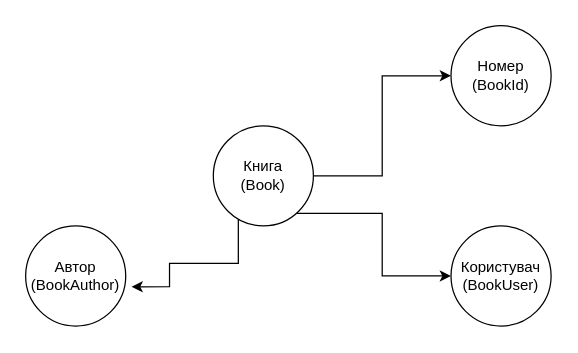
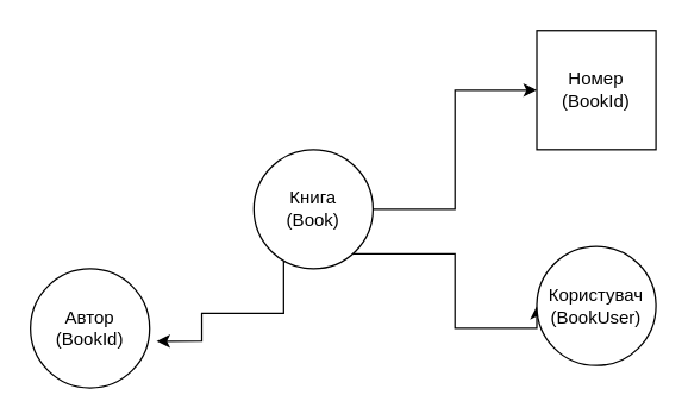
- <mxCell id="8" value="Номер&lt;br&gt;(BookId)" style="ellipse;whiteSpace=wrap;html=1;aspect=fixed;" vertex="1" parent="1"><mxGeometry x="360" y="20" width="80" height="80" as="geometry" /></mxCell>
+ <mxCell id="8" value="Номер&lt;br&gt;(BookId)" style="whiteSpace=wrap;html=1;aspect=fixed;rounded=0;" vertex="1" parent="1"><mxGeometry x="360" y="20" width="80" height="80" as="geometry" /></mxCell>
- <mxCell id="6" value="Автор&lt;br&gt;(BookAuthor)" style="ellipse;whiteSpace=wrap;html=1;aspect=fixed;" vertex="1" parent="1"><mxGeometry x="20" y="180" width="80" height="80" as="geometry" /></mxCell>
+ <mxCell id="6" value="Автор&lt;br&gt;(BookId)" style="ellipse;whiteSpace=wrap;html=1;aspect=fixed;" vertex="1" parent="1"><mxGeometry x="20" y="180" width="80" height="80" as="geometry" /></mxCell>
- <mxCell id="7" value="Користувач&lt;br&gt;(BookUser)" style="ellipse;whiteSpace=wrap;html=1;aspect=fixed;" vertex="1" parent="1"><mxGeometry x="360" y="180" width="80" height="80" as="geometry" /></mxCell>
+ <mxCell id="7" value="Користувач&lt;br&gt;(BookUser)" style="ellipse;whiteSpace=wrap;html=1;aspect=fixed;" vertex="1" parent="1"><mxGeometry x="360" y="165" width="80" height="80" as="geometry" /></mxCell>
